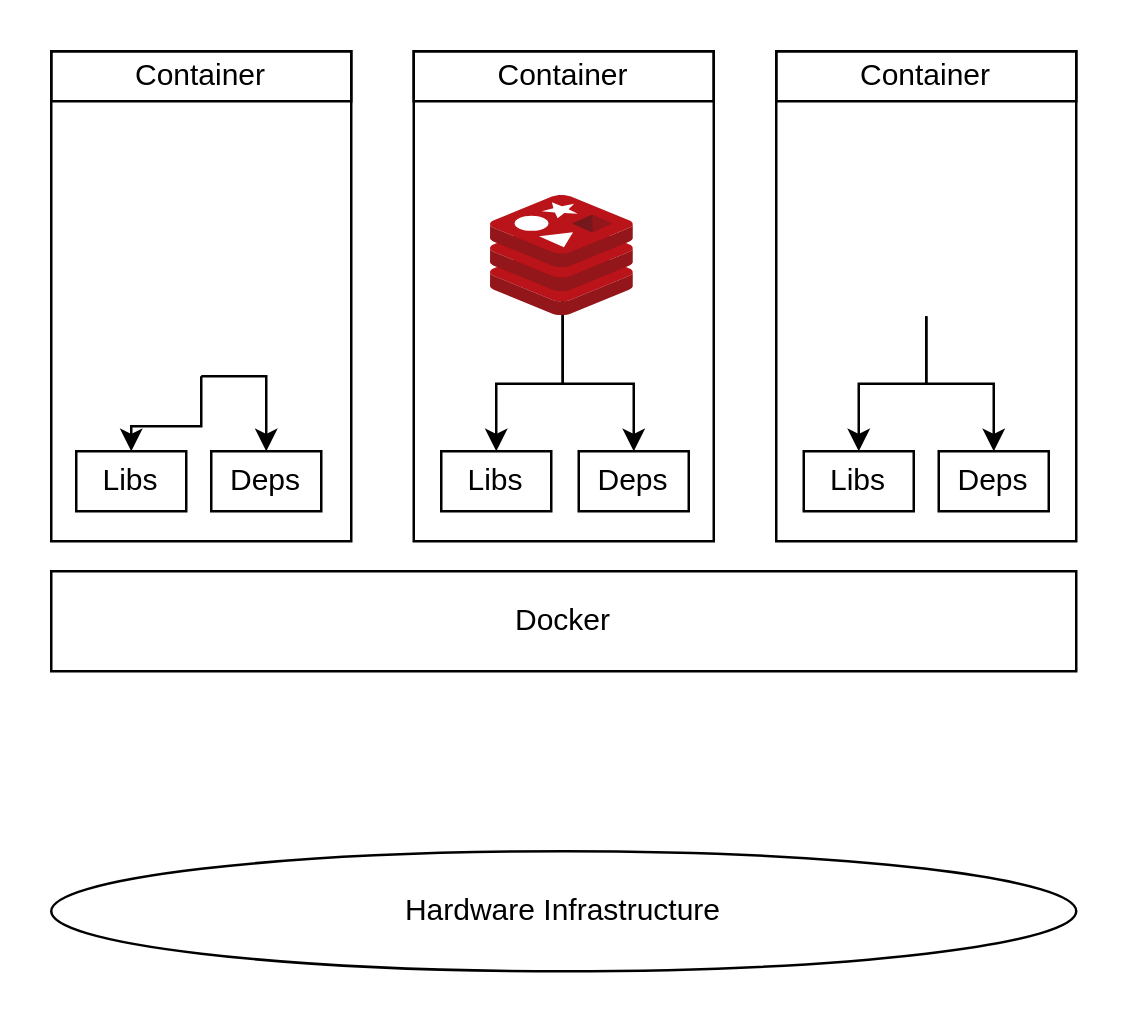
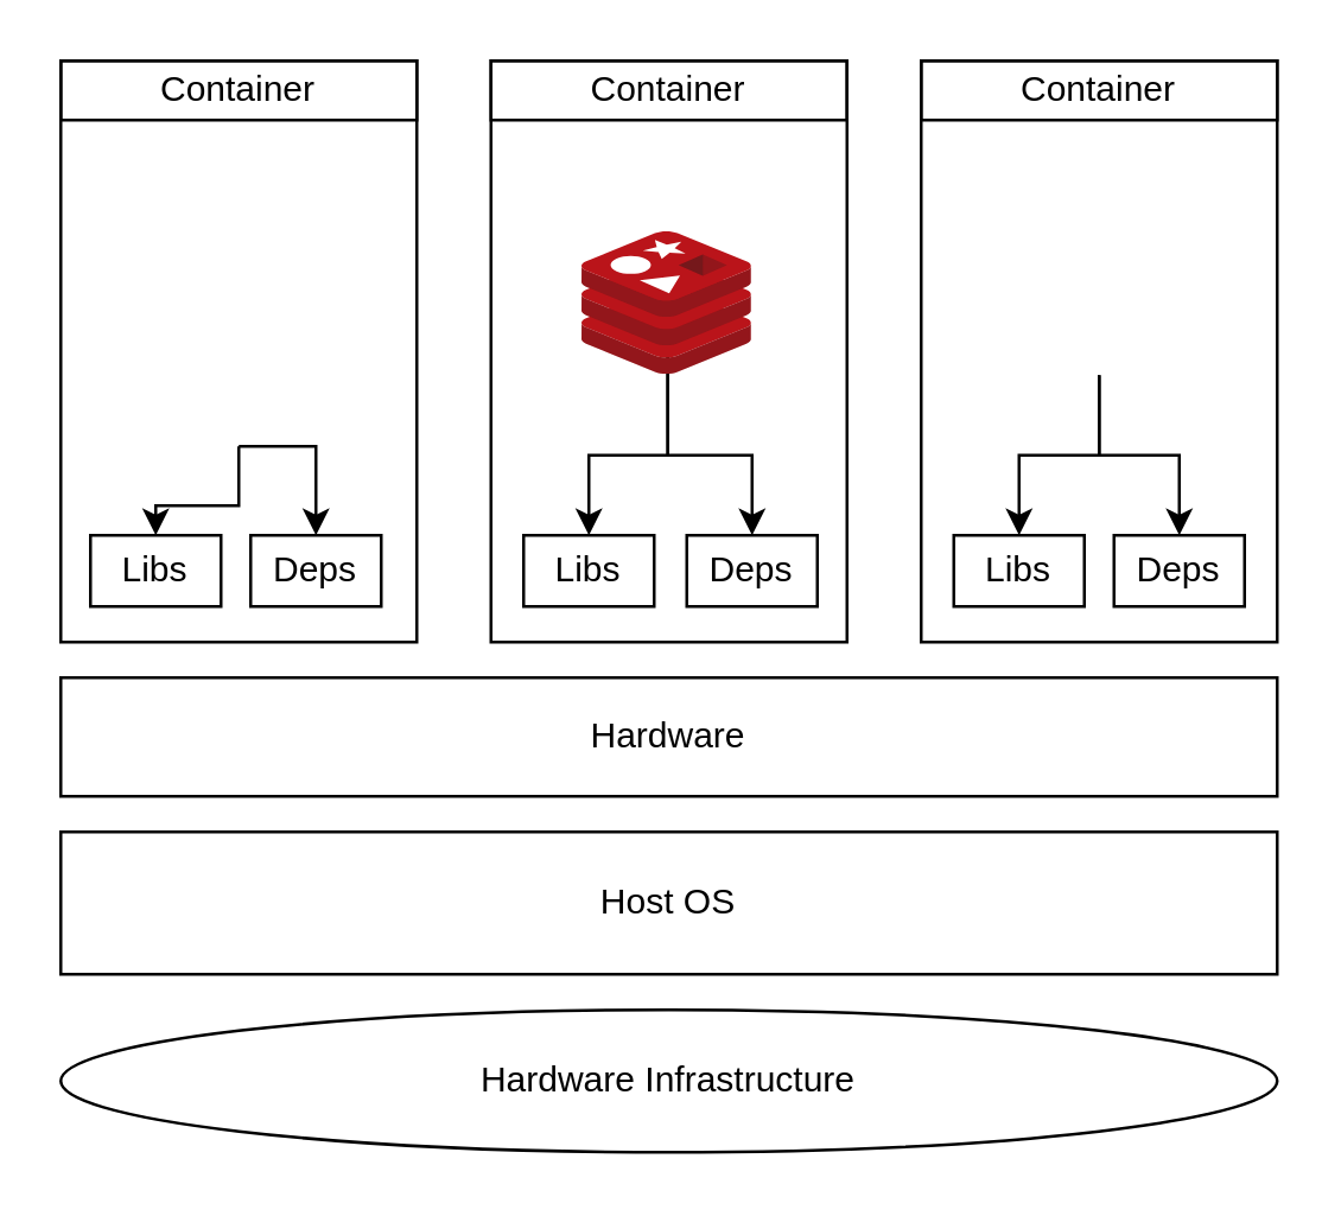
- <mxCell id="4" value="Docker" style="rounded=0;whiteSpace=wrap;html=1;" vertex="1" parent="1"><mxGeometry x="20" y="228" width="410" height="40" as="geometry" /></mxCell>
+ <mxCell id="4" value="Hardware" style="rounded=0;whiteSpace=wrap;html=1;" vertex="1" parent="1"><mxGeometry x="20" y="228" width="410" height="40" as="geometry" /></mxCell>
+ <mxCell id="3" value="Host OS" style="rounded=0;whiteSpace=wrap;html=1;" vertex="1" parent="1"><mxGeometry x="20" y="280" width="410" height="48" as="geometry" /></mxCell>
